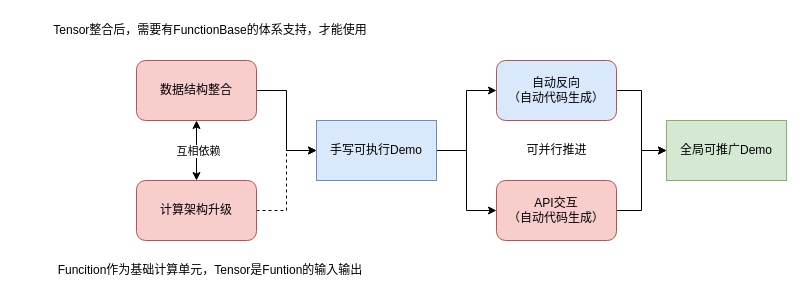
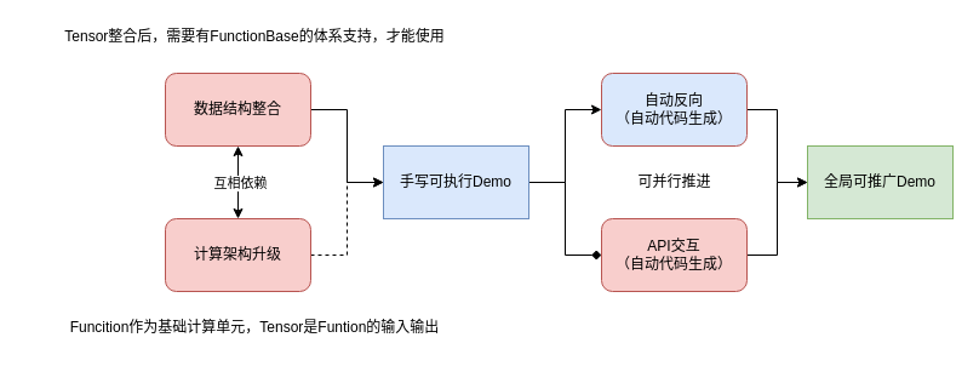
- <mxCell id="9" style="edgeStyle=orthogonalEdgeStyle;rounded=0;orthogonalLoop=1;jettySize=auto;html=1;exitX=1;exitY=0.5;exitDx=0;exitDy=0;entryX=0;entryY=0.5;entryDx=0;entryDy=0;" edge="1" parent="1" source="10" target="16"><mxGeometry relative="1" as="geometry" /></mxCell>
+ <mxCell id="9" style="edgeStyle=orthogonalEdgeStyle;rounded=0;orthogonalLoop=1;jettySize=auto;html=1;exitX=1;exitY=0.5;exitDx=0;exitDy=0;entryX=0;entryY=0.5;entryDx=0;entryDy=0;endArrow=diamond;" edge="1" parent="1" source="10" target="16"><mxGeometry relative="1" as="geometry" /></mxCell>
